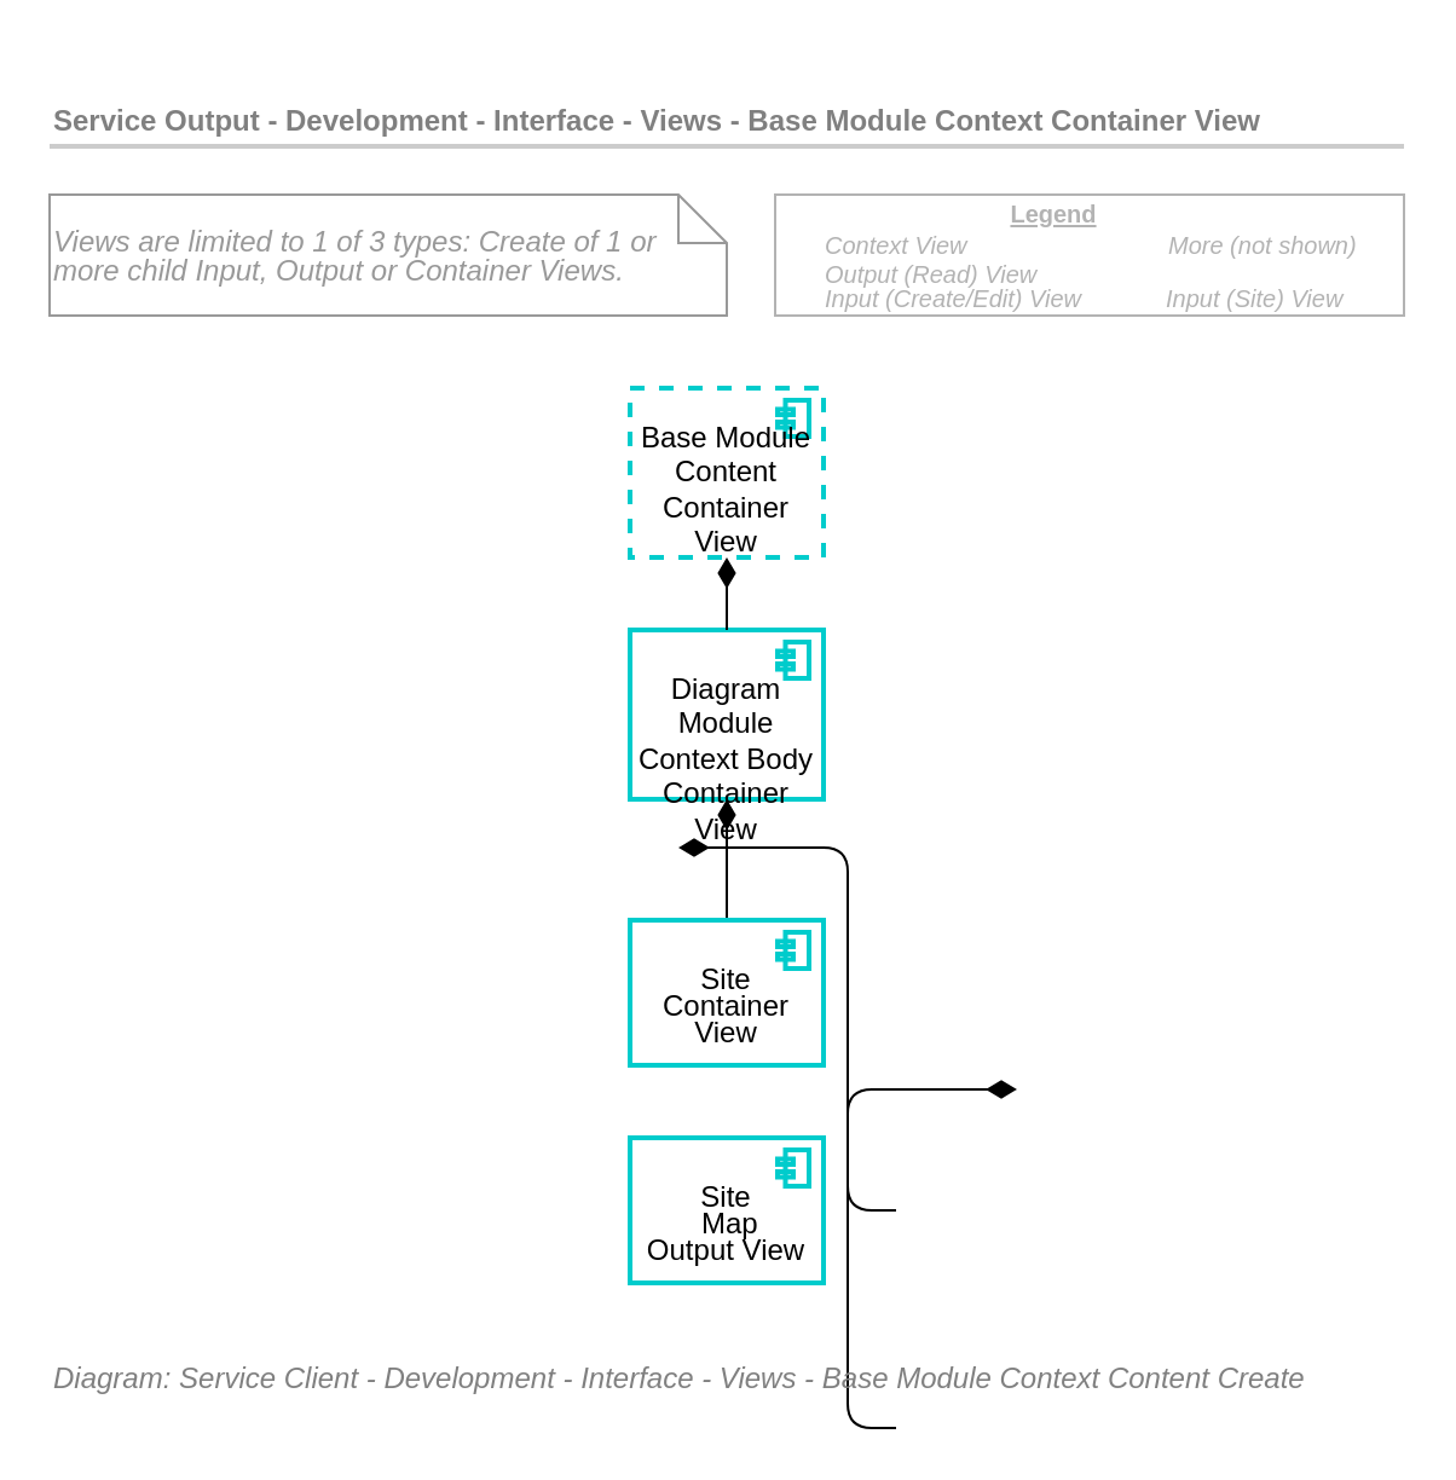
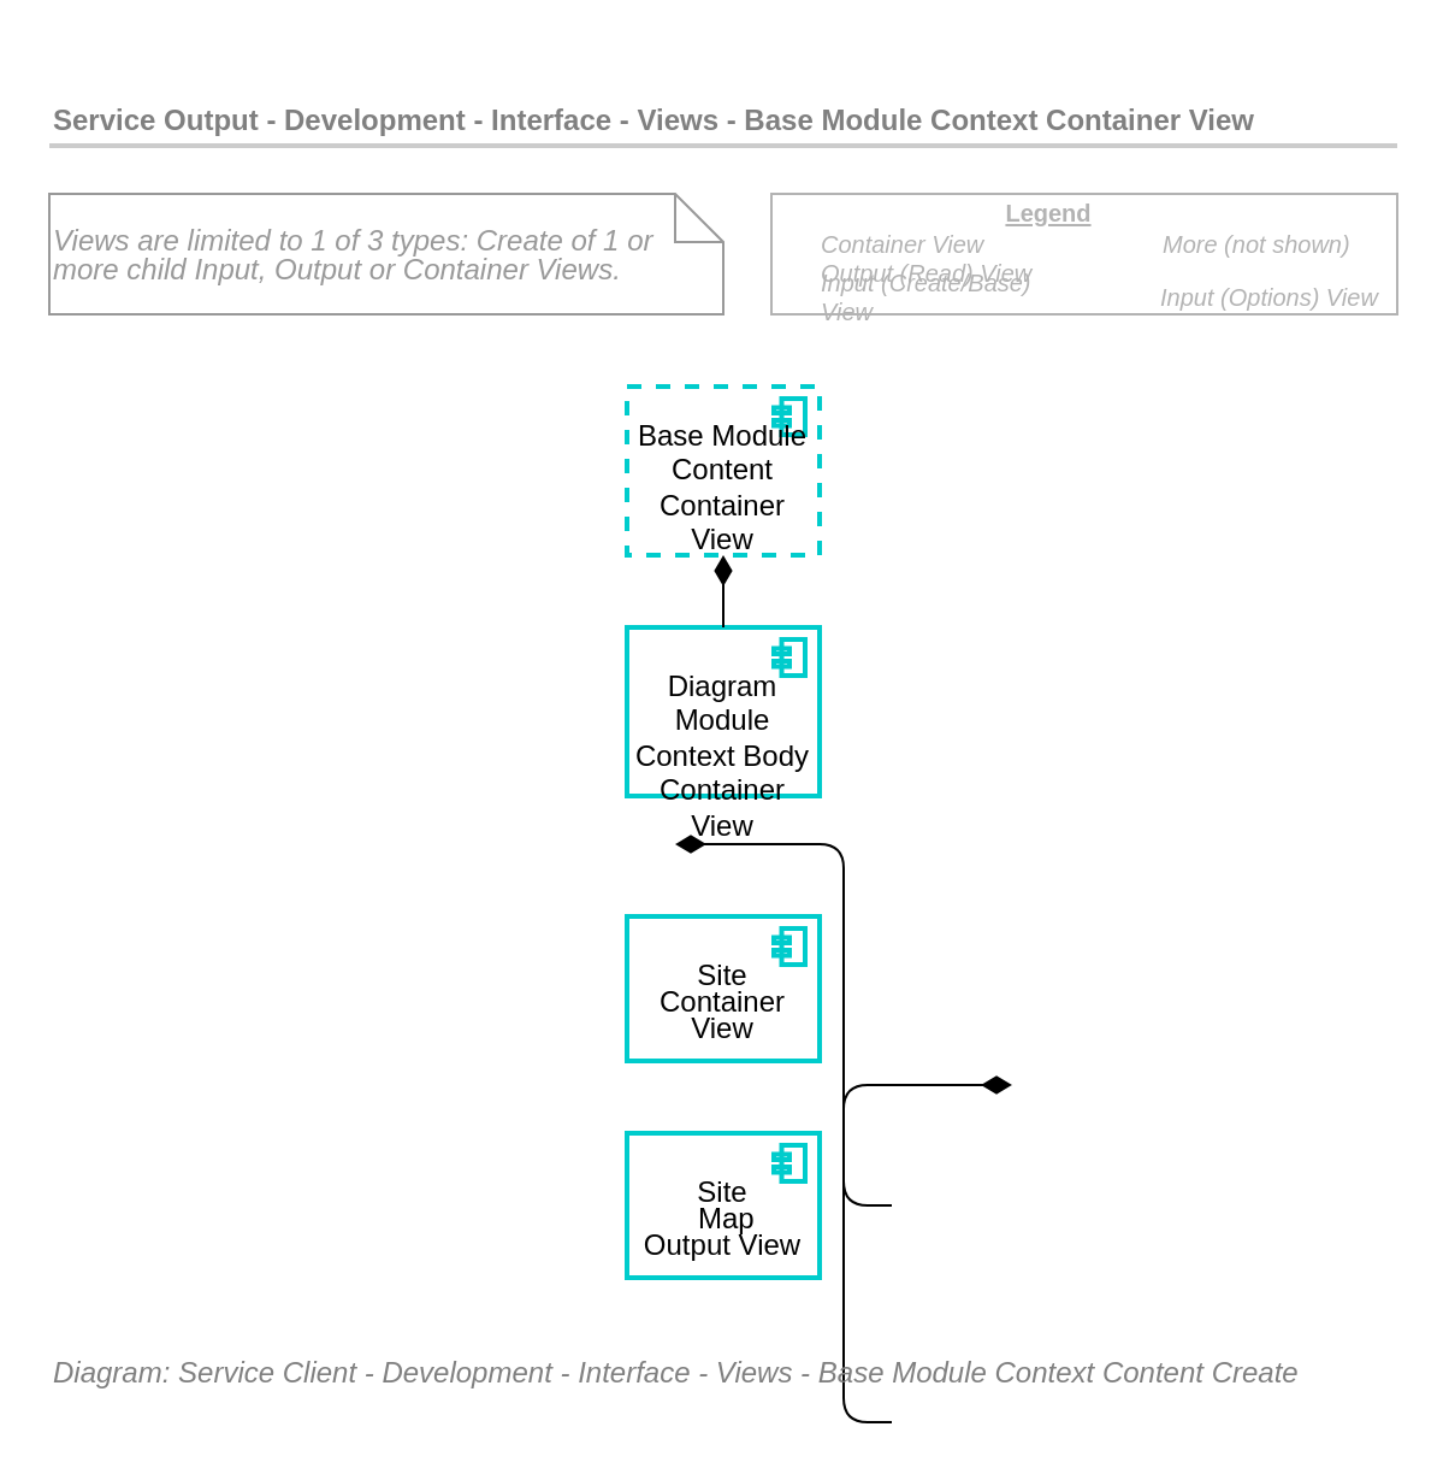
- <mxCell id="16" value="Context View" style="text;html=1;strokeColor=none;fillColor=none;align=left;verticalAlign=middle;whiteSpace=wrap;rounded=0;fontSize=10;fontStyle=2;fontColor=#B3B3B3;" vertex="1" parent="15"><mxGeometry x="18.811" y="16.667" width="111.189" height="8.333" as="geometry" /></mxCell>
+ <mxCell id="16" value="Container View" style="text;html=1;strokeColor=none;fillColor=none;align=left;verticalAlign=middle;whiteSpace=wrap;rounded=0;fontSize=10;fontStyle=2;fontColor=#B3B3B3;" vertex="1" parent="15"><mxGeometry x="18.811" y="16.667" width="111.189" height="8.333" as="geometry" /></mxCell>
- <mxCell id="18" value="Input (Create/Edit) View" style="text;html=1;strokeColor=none;fillColor=none;align=left;verticalAlign=middle;whiteSpace=wrap;rounded=0;fontSize=10;fontStyle=2;fontColor=#B3B3B3;" vertex="1" parent="15"><mxGeometry x="18.811" y="39.333" width="111.189" height="8.333" as="geometry" /></mxCell>
+ <mxCell id="18" value="Input (Create/Base) View" style="text;html=1;strokeColor=none;fillColor=none;align=left;verticalAlign=middle;whiteSpace=wrap;rounded=0;fontSize=10;fontStyle=2;fontColor=#B3B3B3;" vertex="1" parent="15"><mxGeometry x="18.811" y="39.333" width="111.189" height="8.333" as="geometry" /></mxCell>
- <mxCell id="26" value="Input (Site) View" style="text;html=1;strokeColor=none;fillColor=none;align=left;verticalAlign=middle;whiteSpace=wrap;rounded=0;fontSize=10;fontStyle=2;fontColor=#B3B3B3;" vertex="1" parent="15"><mxGeometry x="160.003" y="40.0" width="98.519" height="6.67" as="geometry" /></mxCell>
+ <mxCell id="26" value="Input (Options) View" style="text;html=1;strokeColor=none;fillColor=none;align=left;verticalAlign=middle;whiteSpace=wrap;rounded=0;fontSize=10;fontStyle=2;fontColor=#B3B3B3;" vertex="1" parent="15"><mxGeometry x="160.003" y="40.0" width="98.519" height="6.67" as="geometry" /></mxCell>
- <mxCell id="4" value="" style="html=1;endArrow=diamondThin;endFill=1;edgeStyle=elbowEdgeStyle;endSize=10;fontSize=8;entryX=0.5;entryY=1;entryDx=0;entryDy=0;entryPerimeter=0;elbow=vertical;exitX=0.5;exitY=0;exitDx=0;exitDy=0;exitPerimeter=0;" edge="1" parent="1" source="6" target="3"><mxGeometry width="160" relative="1" as="geometry"><mxPoint x="280" y="370" as="sourcePoint" /><mxPoint x="310" y="330" as="targetPoint" /></mxGeometry></mxCell>
